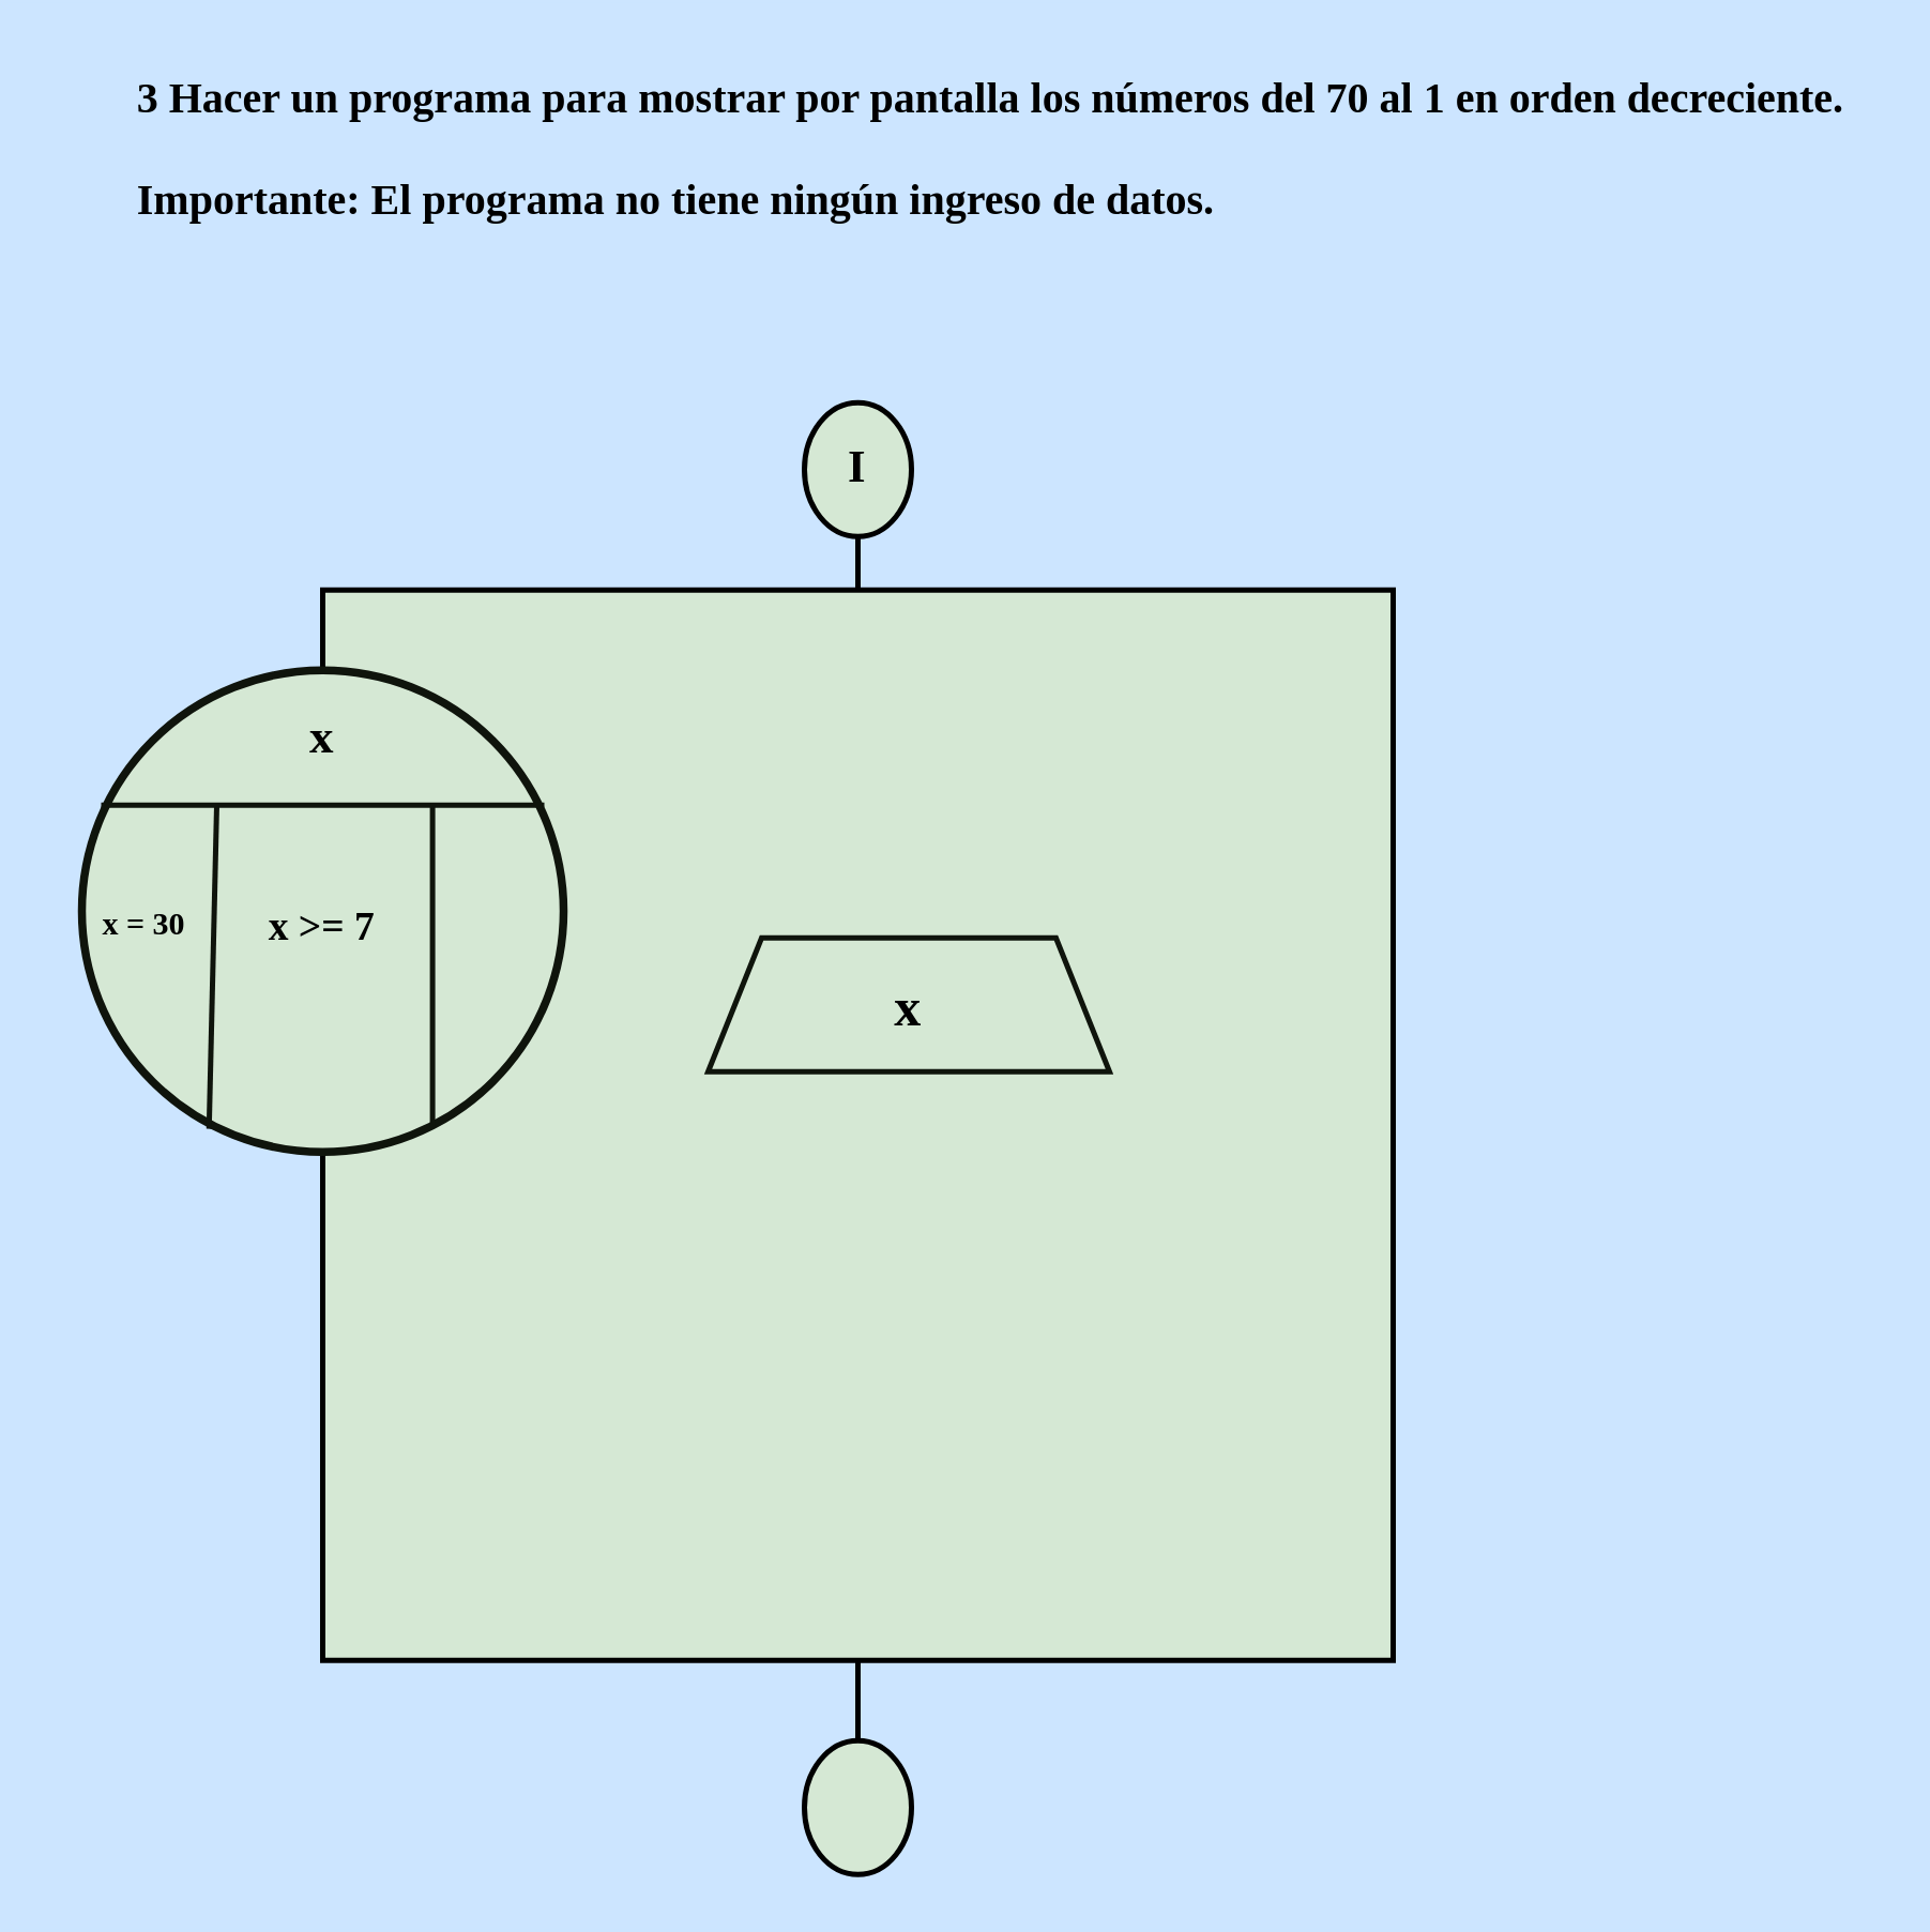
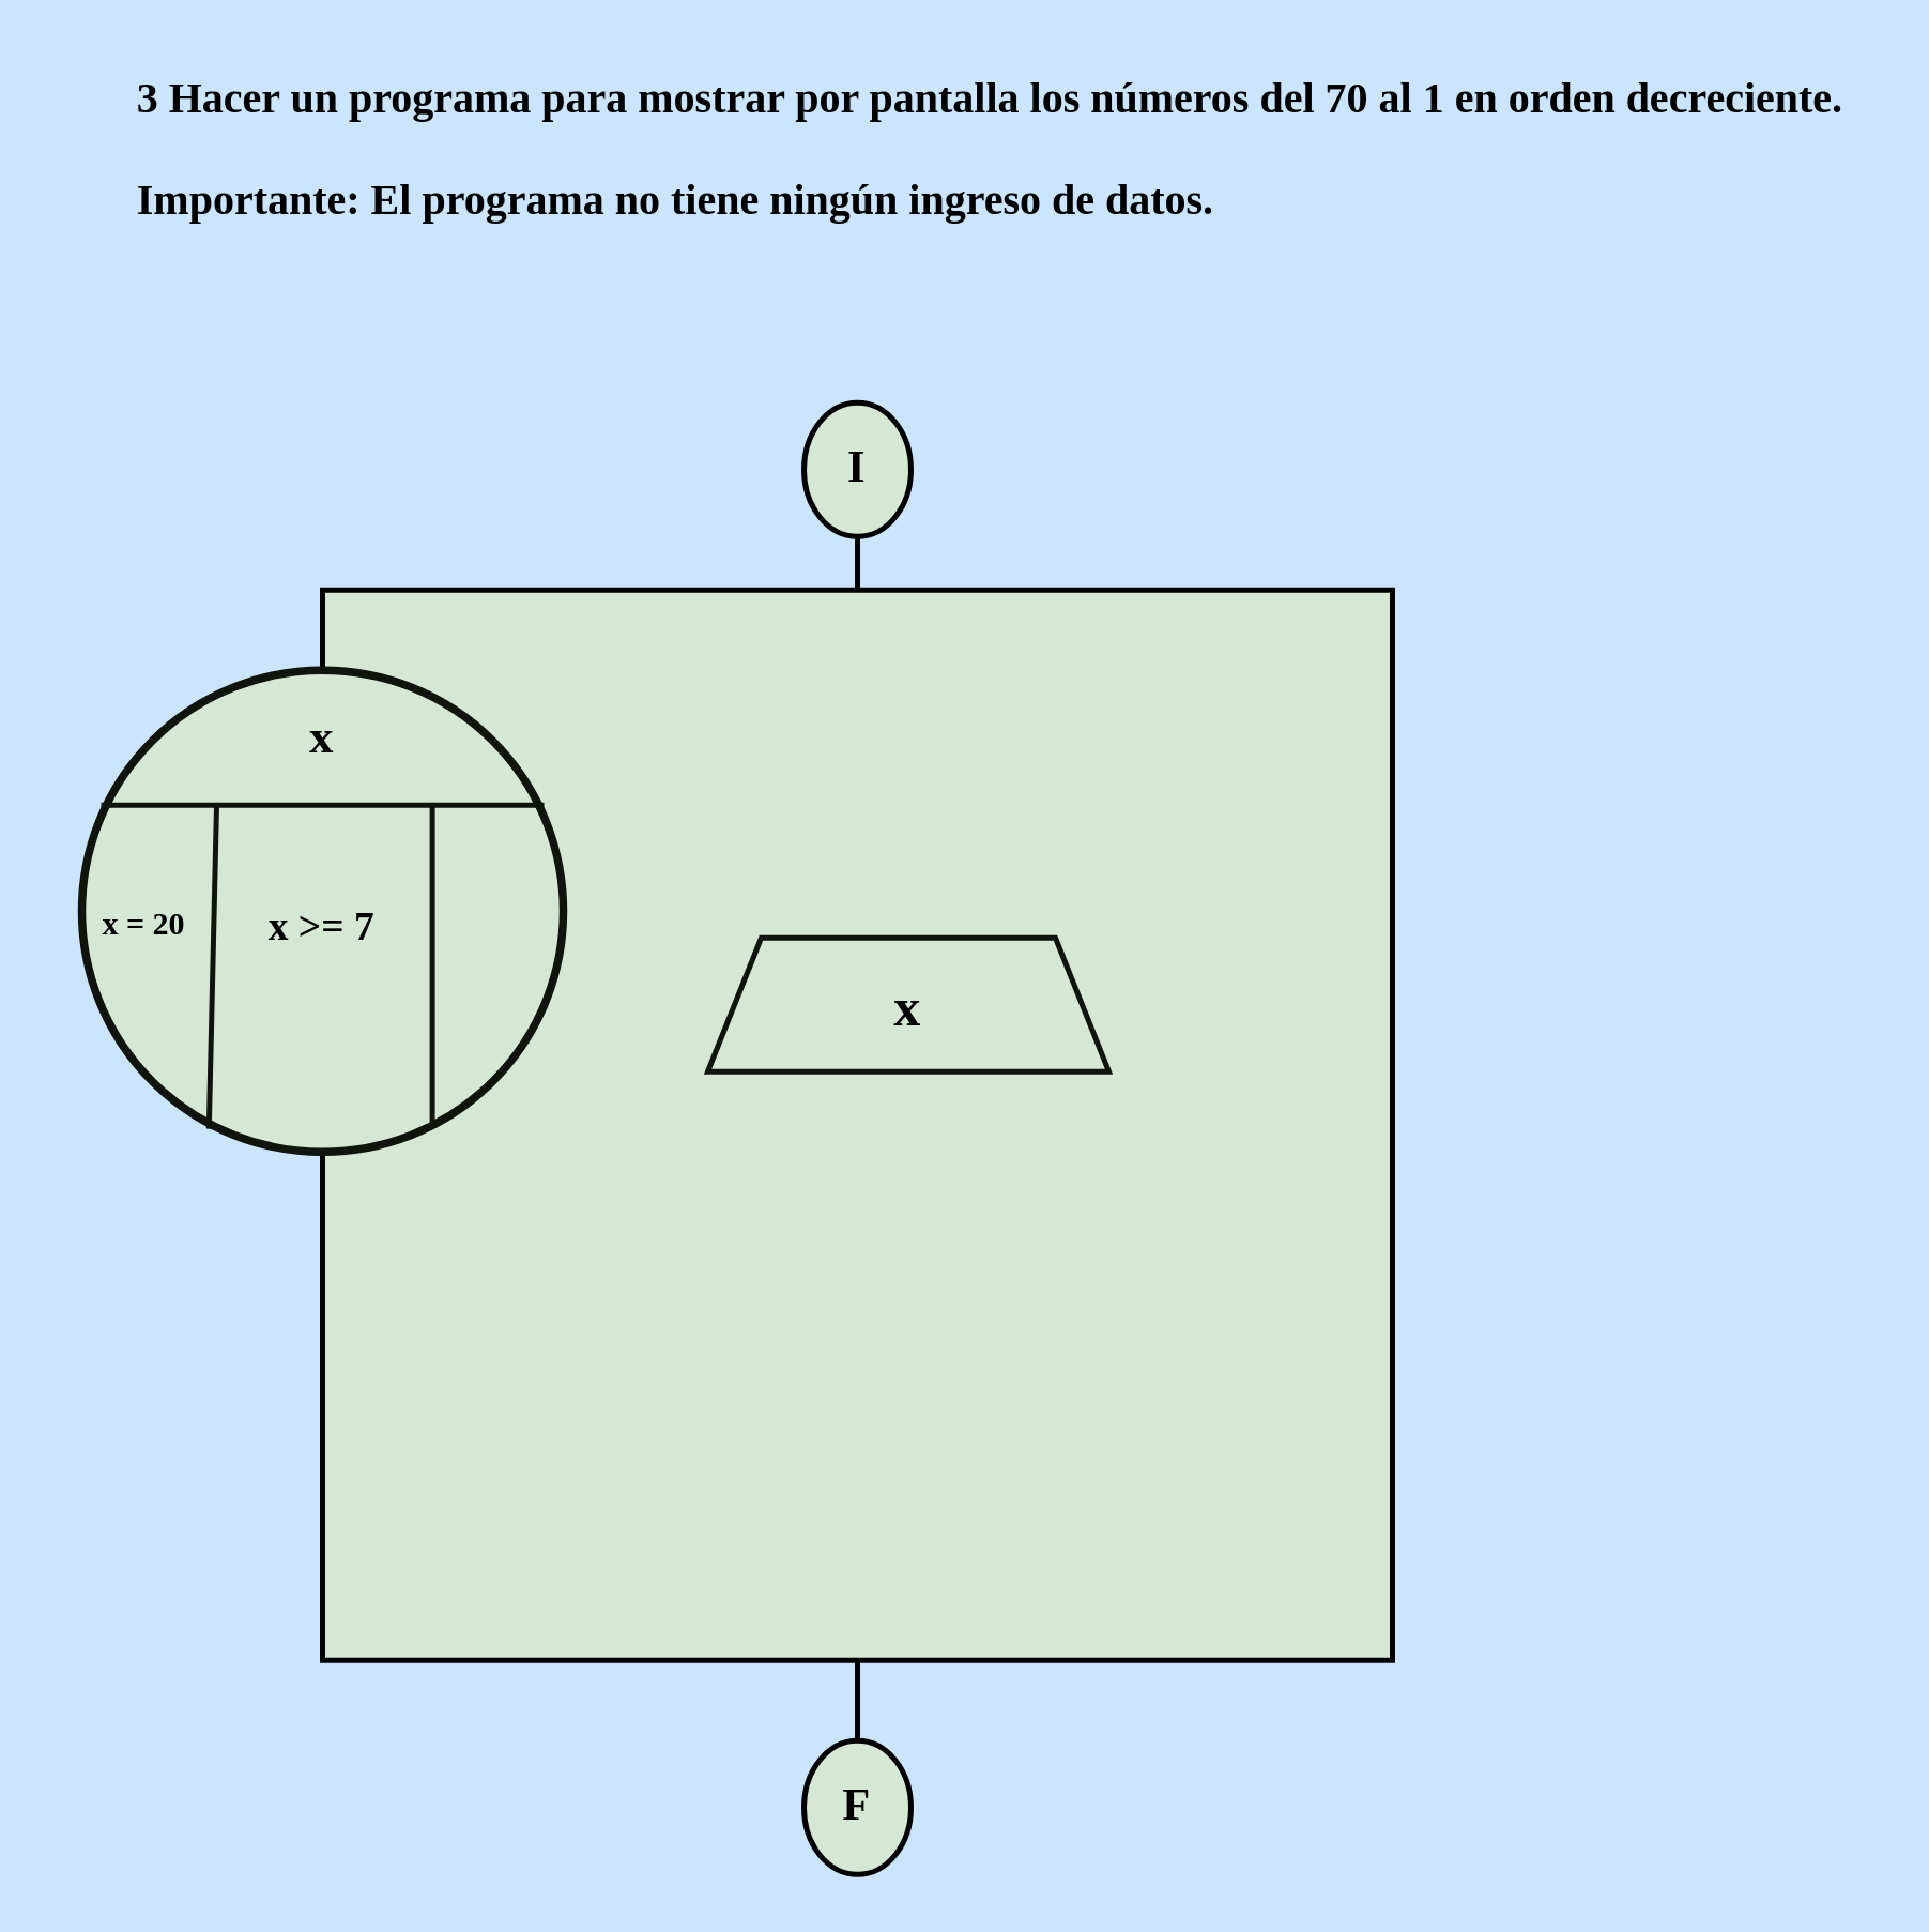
- <mxCell id="26" value="&lt;font size=&quot;1&quot; color=&quot;#000000&quot; face=&quot;Comic Sans MS&quot;&gt;&lt;b style=&quot;font-size: 12px;&quot;&gt;x = 30&lt;/b&gt;&lt;/font&gt;" style="text;strokeColor=none;align=center;fillColor=none;html=1;verticalAlign=middle;whiteSpace=wrap;rounded=0;fontFamily=Architects Daughter;fontSource=https://fonts.googleapis.com/css?family=Architects+Daughter;" vertex="1" parent="3"><mxGeometry x="10" y="180" width="47" height="30" as="geometry" /></mxCell>
+ <mxCell id="26" value="&lt;font size=&quot;1&quot; color=&quot;#000000&quot; face=&quot;Comic Sans MS&quot;&gt;&lt;b style=&quot;font-size: 12px;&quot;&gt;x = 20&lt;/b&gt;&lt;/font&gt;" style="text;strokeColor=none;align=center;fillColor=none;html=1;verticalAlign=middle;whiteSpace=wrap;rounded=0;fontFamily=Architects Daughter;fontSource=https://fonts.googleapis.com/css?family=Architects+Daughter;" vertex="1" parent="3"><mxGeometry x="10" y="180" width="47" height="30" as="geometry" /></mxCell>
+ <mxCell id="24" value="&lt;font color=&quot;#000000&quot; size=&quot;1&quot; face=&quot;Comic Sans MS&quot;&gt;&lt;b style=&quot;font-size: 17px;&quot;&gt;F&lt;/b&gt;&lt;/font&gt;" style="text;strokeColor=none;align=center;fillColor=none;html=1;verticalAlign=middle;whiteSpace=wrap;rounded=0;fontFamily=Architects Daughter;fontSource=https://fonts.googleapis.com/css?family=Architects+Daughter;" vertex="1" parent="22"><mxGeometry x="5" y="10" width="30" height="30" as="geometry" /></mxCell>
